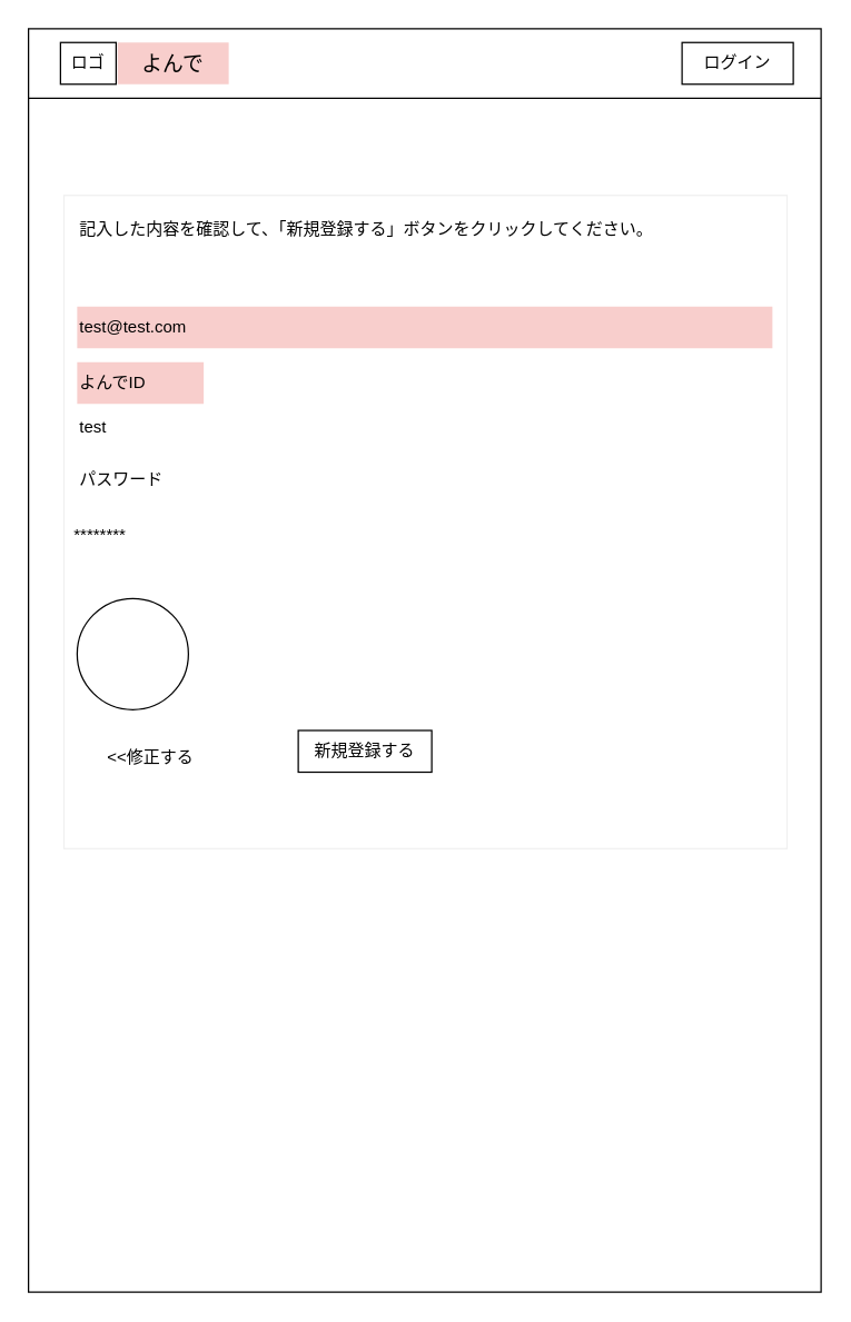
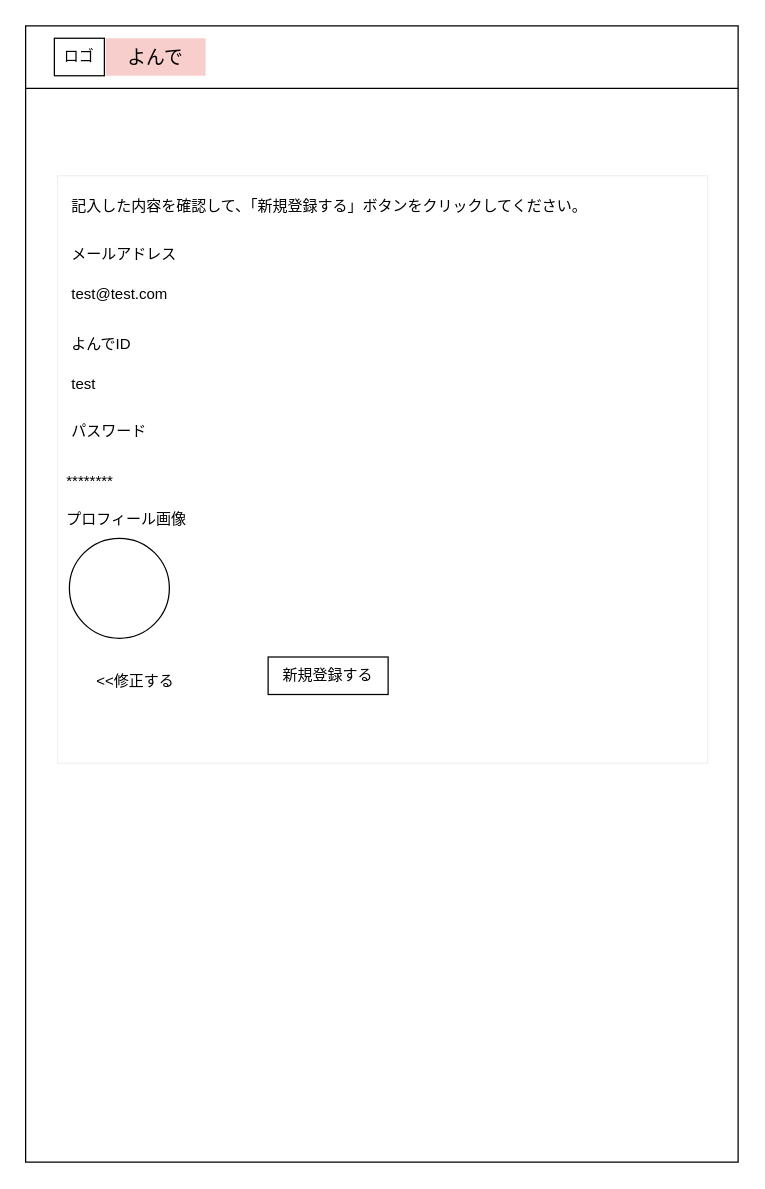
- <mxCell id="8" value="ログイン" style="rounded=0;whiteSpace=wrap;html=1;" parent="1" vertex="1"><mxGeometry x="490" y="30" width="80" height="30" as="geometry" /></mxCell>
+ <mxCell id="13" value="メールアドレス" style="rounded=0;whiteSpace=wrap;html=1;strokeColor=none;align=left;" parent="1" vertex="1"><mxGeometry x="55" y="188" width="91" height="30" as="geometry" /></mxCell>
- <mxCell id="12" value="test@test.com" style="rounded=0;whiteSpace=wrap;html=1;shadow=0;align=left;strokeColor=none;fillColor=#f8cecc;" parent="1" vertex="1"><mxGeometry x="55" y="220" width="500" height="30" as="geometry" /></mxCell>
+ <mxCell id="12" value="test@test.com" style="rounded=0;whiteSpace=wrap;html=1;shadow=0;align=left;strokeColor=none;" parent="1" vertex="1"><mxGeometry x="55" y="220" width="500" height="30" as="geometry" /></mxCell>
- <mxCell id="15" value="よんでID" style="rounded=0;whiteSpace=wrap;html=1;strokeColor=none;align=left;fillColor=#f8cecc;" parent="1" vertex="1"><mxGeometry x="55" y="260" width="91" height="30" as="geometry" /></mxCell>
+ <mxCell id="15" value="よんでID" style="rounded=0;whiteSpace=wrap;html=1;strokeColor=none;align=left;" parent="1" vertex="1"><mxGeometry x="55" y="260" width="91" height="30" as="geometry" /></mxCell>
+ <mxCell id="19" value="プロフィール画像" style="rounded=0;whiteSpace=wrap;html=1;strokeColor=none;align=left;" parent="1" vertex="1"><mxGeometry x="51" y="400" width="106" height="30" as="geometry" /></mxCell>
